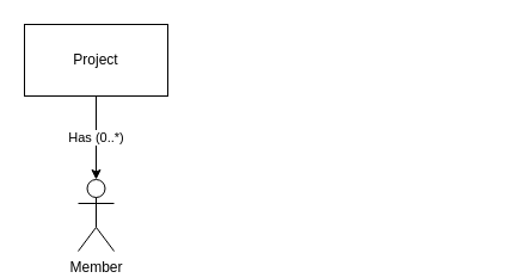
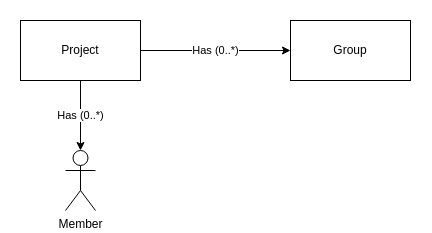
+ <mxCell id="3" value="Has (0..*)" style="edgeStyle=orthogonalEdgeStyle;rounded=0;orthogonalLoop=1;jettySize=auto;html=1;" edge="1" parent="1" source="4" target="5"><mxGeometry relative="1" as="geometry" /></mxCell>
+ <mxCell id="5" value="Group" style="rounded=0;whiteSpace=wrap;html=1;" vertex="1" parent="1"><mxGeometry x="290" y="20" width="120" height="60" as="geometry" /></mxCell>
